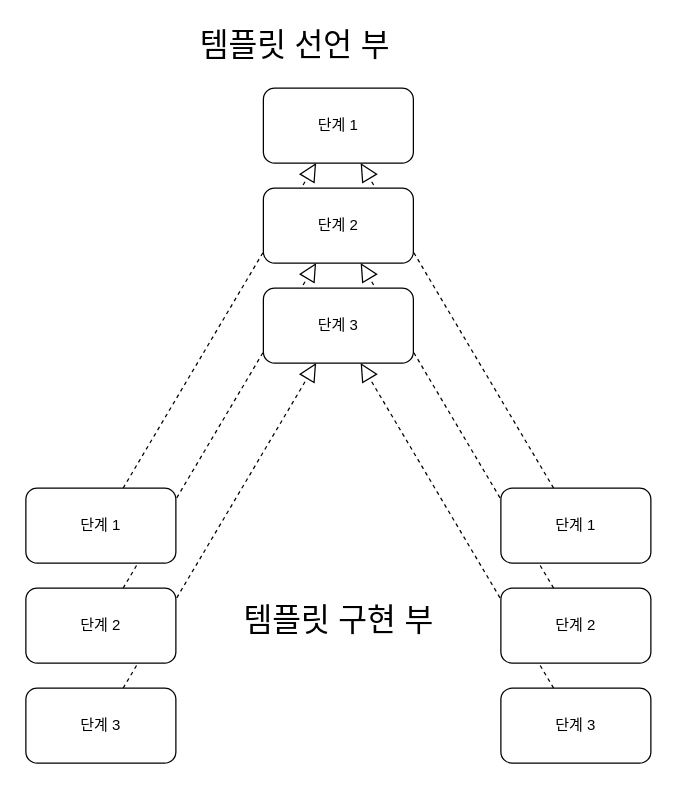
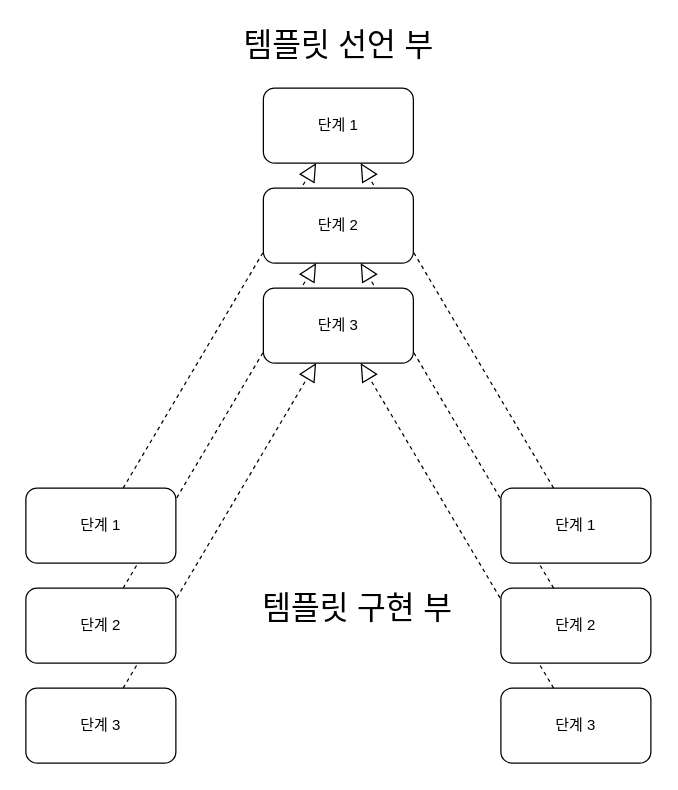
- <mxCell id="11" value="템플릿 선언 부" style="text;html=1;align=center;verticalAlign=middle;whiteSpace=wrap;rounded=0;fontSize=25;fillColor=default;" vertex="1" parent="1"><mxGeometry x="152.5" y="20" width="165" height="30" as="geometry" /></mxCell>
+ <mxCell id="11" value="템플릿 선언 부" style="text;html=1;align=center;verticalAlign=middle;whiteSpace=wrap;rounded=0;fontSize=25;fillColor=default;" vertex="1" parent="1"><mxGeometry x="187.5" y="20" width="165" height="30" as="geometry" /></mxCell>
- <mxCell id="12" value="템플릿 구현 부" style="text;html=1;align=center;verticalAlign=middle;whiteSpace=wrap;rounded=0;fontSize=25;fillColor=default;" vertex="1" parent="1"><mxGeometry x="187.5" y="480" width="165" height="30" as="geometry" /></mxCell>
+ <mxCell id="12" value="템플릿 구현 부" style="text;html=1;align=center;verticalAlign=middle;whiteSpace=wrap;rounded=0;fontSize=25;fillColor=default;" vertex="1" parent="1"><mxGeometry x="202.5" y="470" width="165" height="30" as="geometry" /></mxCell>
